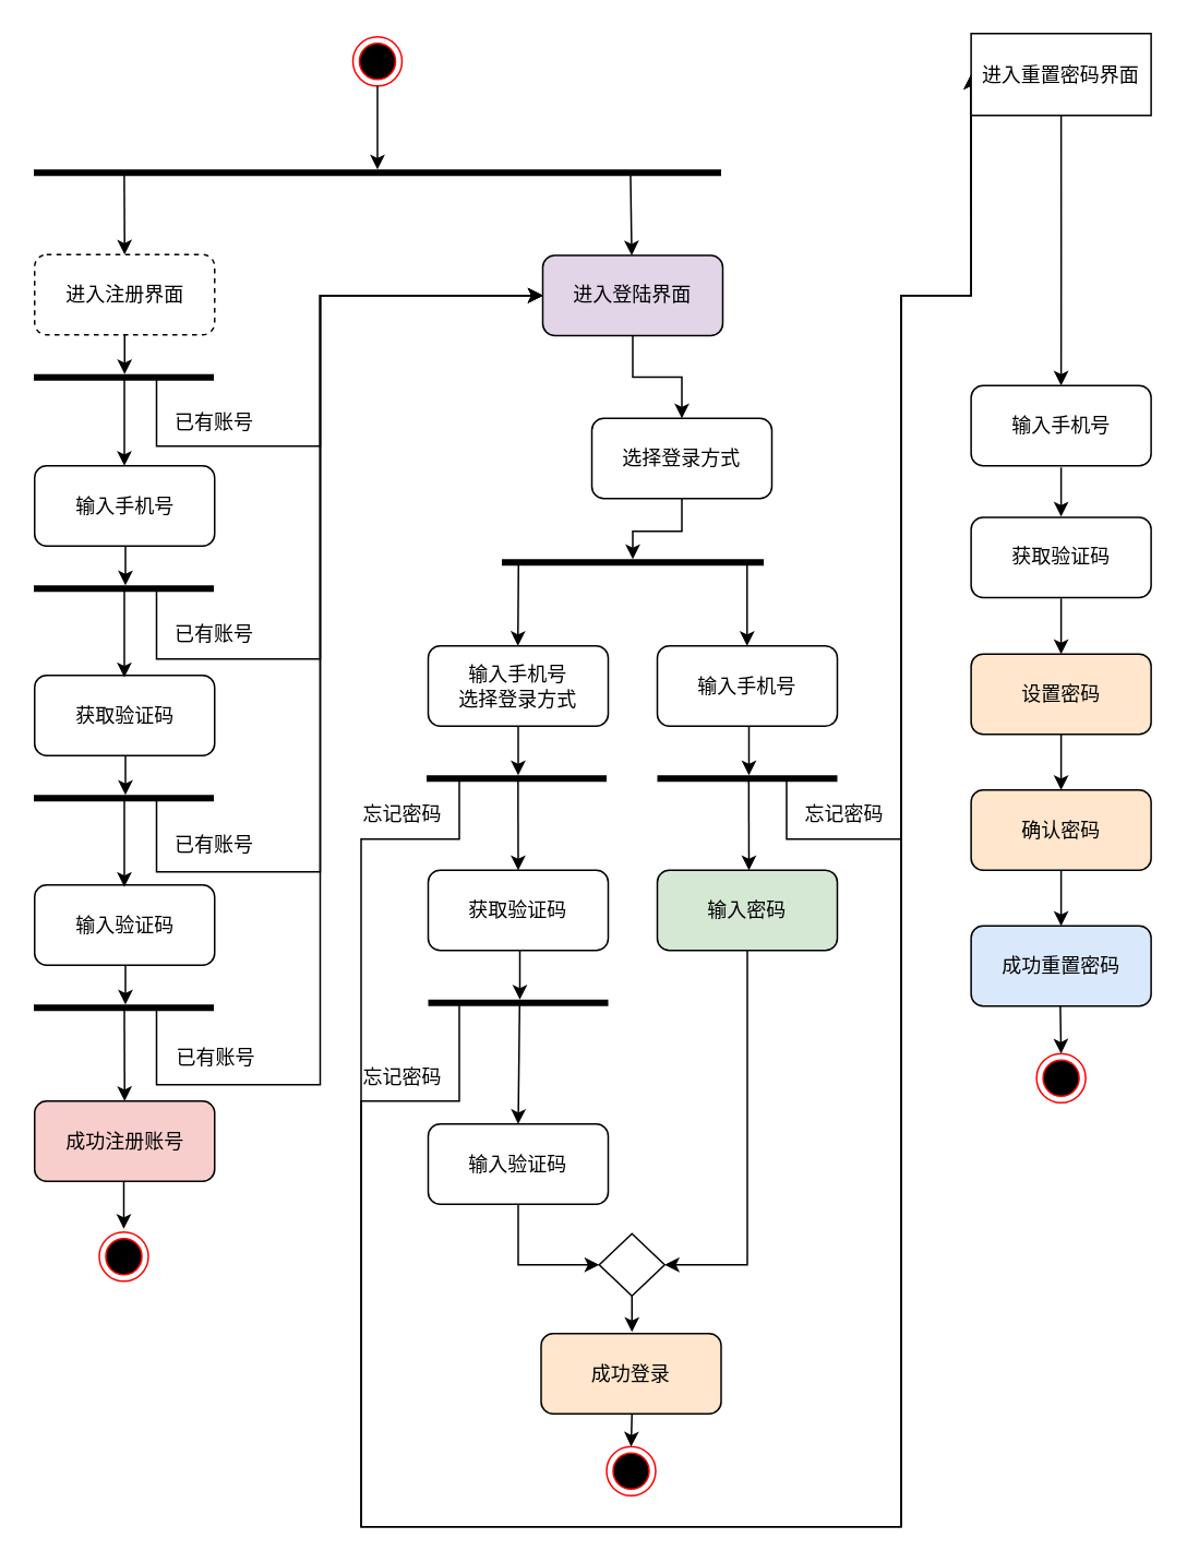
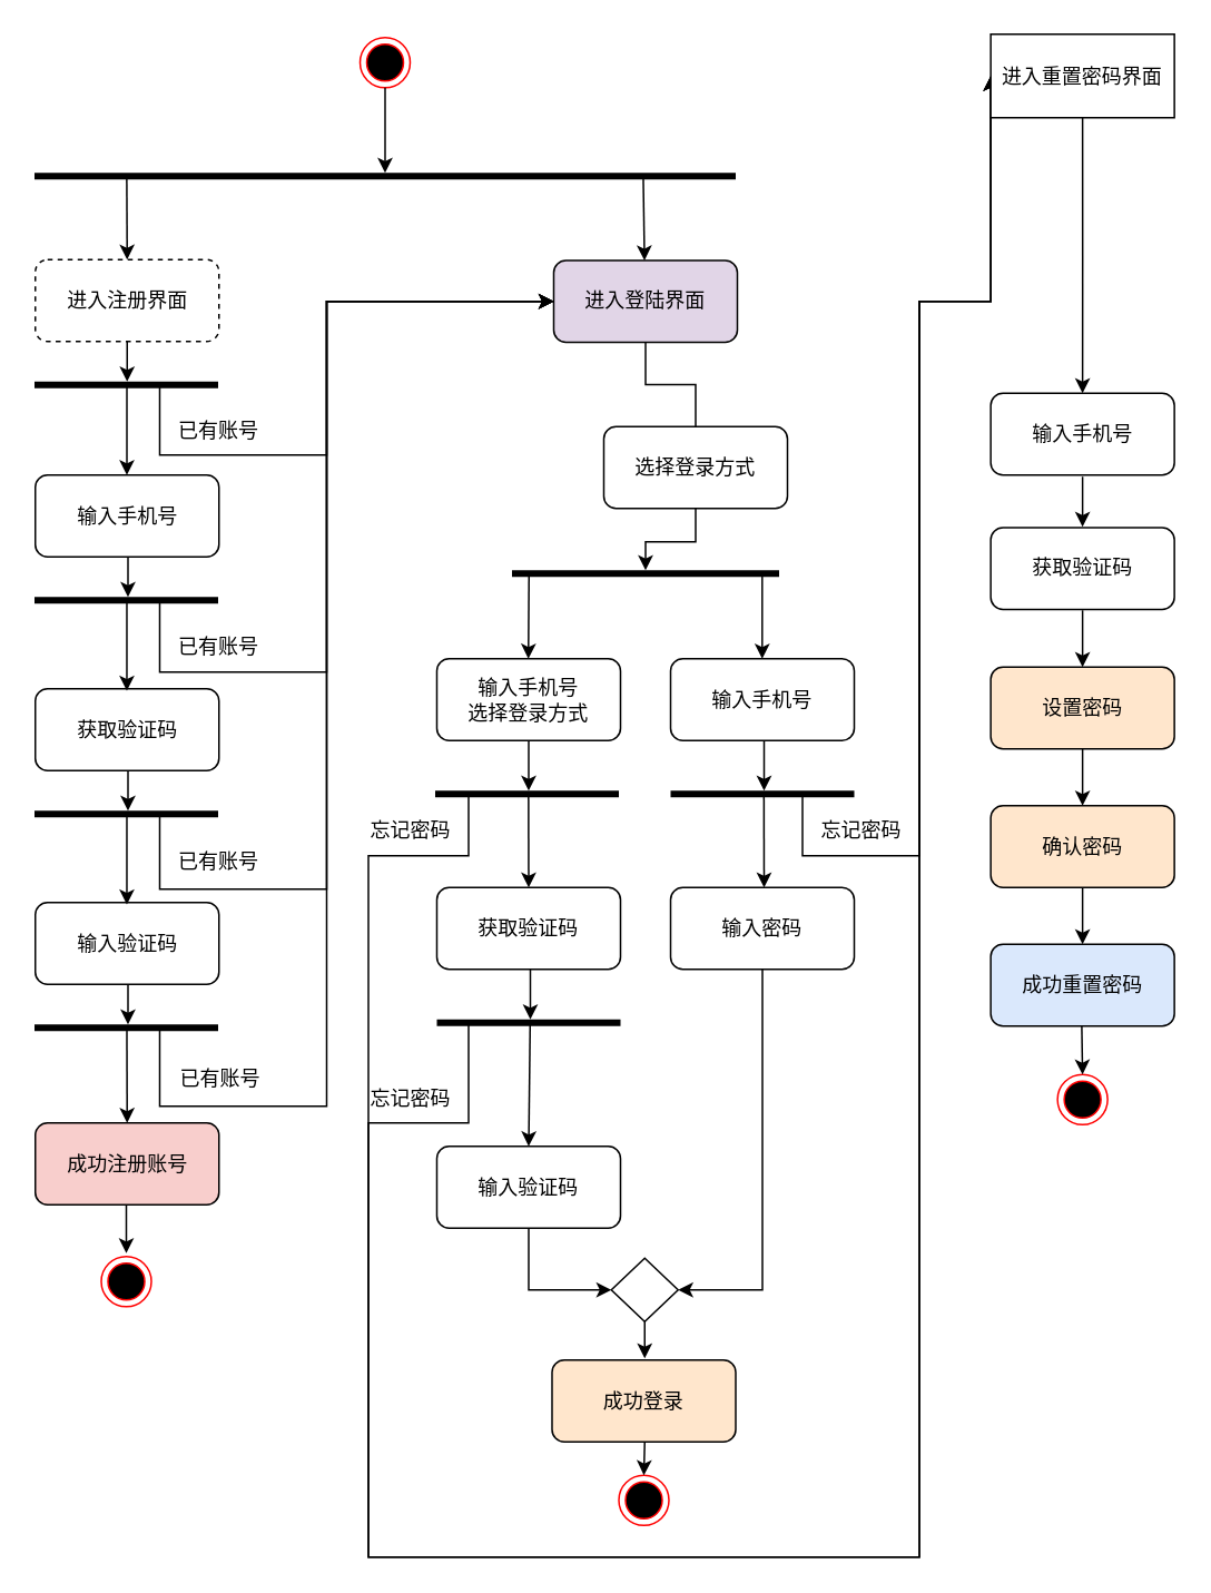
- <mxCell id="27" style="edgeStyle=orthogonalEdgeStyle;rounded=0;orthogonalLoop=1;jettySize=auto;html=1;exitX=0.5;exitY=1;exitDx=0;exitDy=0;entryX=0.5;entryY=0;entryDx=0;entryDy=0;" parent="1" source="28" target="30" edge="1"><mxGeometry relative="1" as="geometry" /></mxCell>
+ <mxCell id="27" style="edgeStyle=orthogonalEdgeStyle;rounded=0;orthogonalLoop=1;jettySize=auto;html=1;exitX=0.5;exitY=1;exitDx=0;exitDy=0;entryX=0.5;entryY=0;entryDx=0;entryDy=0;endArrow=none;" parent="1" source="28" target="30" edge="1"><mxGeometry relative="1" as="geometry" /></mxCell>
- <mxCell id="34" value="&lt;span style=&quot;text-wrap: nowrap;&quot;&gt;输入密码&lt;/span&gt;" style="rounded=1;whiteSpace=wrap;html=1;fillColor=#d5e8d4;" parent="1" vertex="1"><mxGeometry x="401" y="531" width="110" height="49" as="geometry" /></mxCell>
+ <mxCell id="34" value="&lt;span style=&quot;text-wrap: nowrap;&quot;&gt;输入密码&lt;/span&gt;" style="rounded=1;whiteSpace=wrap;html=1;" parent="1" vertex="1"><mxGeometry x="401" y="531" width="110" height="49" as="geometry" /></mxCell>
